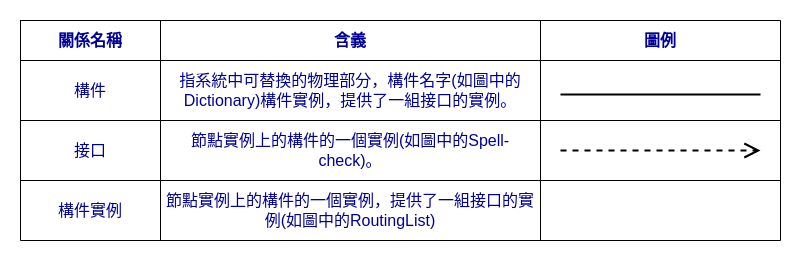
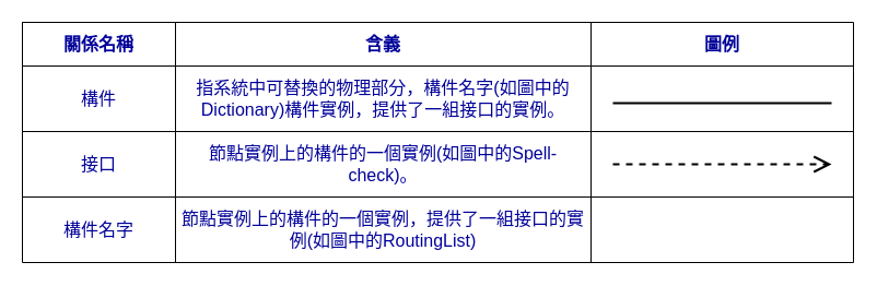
- <mxCell id="16" value="&lt;font color=&quot;#000099&quot;&gt;構件實例&lt;/font&gt;" style="shape=partialRectangle;html=1;whiteSpace=wrap;connectable=0;strokeColor=inherit;overflow=hidden;fillColor=none;top=0;left=0;bottom=0;right=0;pointerEvents=1;fontSize=16;" vertex="1" parent="15"><mxGeometry width="140" height="60" as="geometry"><mxRectangle width="140" height="60" as="alternateBounds" /></mxGeometry></mxCell>
+ <mxCell id="16" value="&lt;font color=&quot;#000099&quot;&gt;構件名字&lt;/font&gt;" style="shape=partialRectangle;html=1;whiteSpace=wrap;connectable=0;strokeColor=inherit;overflow=hidden;fillColor=none;top=0;left=0;bottom=0;right=0;pointerEvents=1;fontSize=16;" vertex="1" parent="15"><mxGeometry width="140" height="60" as="geometry"><mxRectangle width="140" height="60" as="alternateBounds" /></mxGeometry></mxCell>
